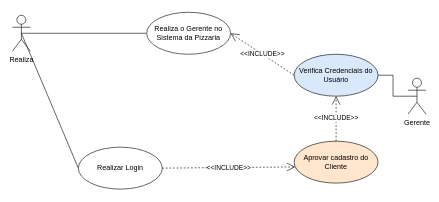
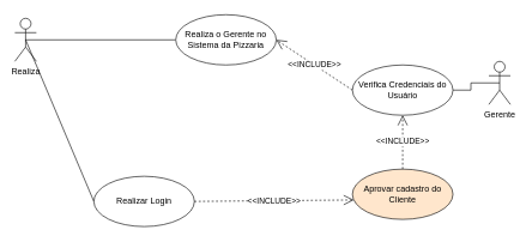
- <mxCell id="10" value="Verifica Credenciais do Usuário" style="ellipse;whiteSpace=wrap;html=1;fillColor=#dae8fc;" vertex="1" parent="1"><mxGeometry x="490" y="90" width="140" height="70" as="geometry" /></mxCell>
+ <mxCell id="10" value="Verifica Credenciais do Usuário" style="ellipse;whiteSpace=wrap;html=1;" vertex="1" parent="1"><mxGeometry x="490" y="90" width="140" height="70" as="geometry" /></mxCell>
- <mxCell id="9" value="Gerente" style="shape=umlActor;verticalLabelPosition=bottom;verticalAlign=top;html=1;outlineConnect=0;" vertex="1" parent="1"><mxGeometry x="680" y="130" width="30" height="60" as="geometry" /></mxCell>
+ <mxCell id="9" value="Gerente" style="shape=umlActor;verticalLabelPosition=bottom;verticalAlign=top;html=1;outlineConnect=0;" vertex="1" parent="1"><mxGeometry x="680" y="85" width="30" height="60" as="geometry" /></mxCell>
